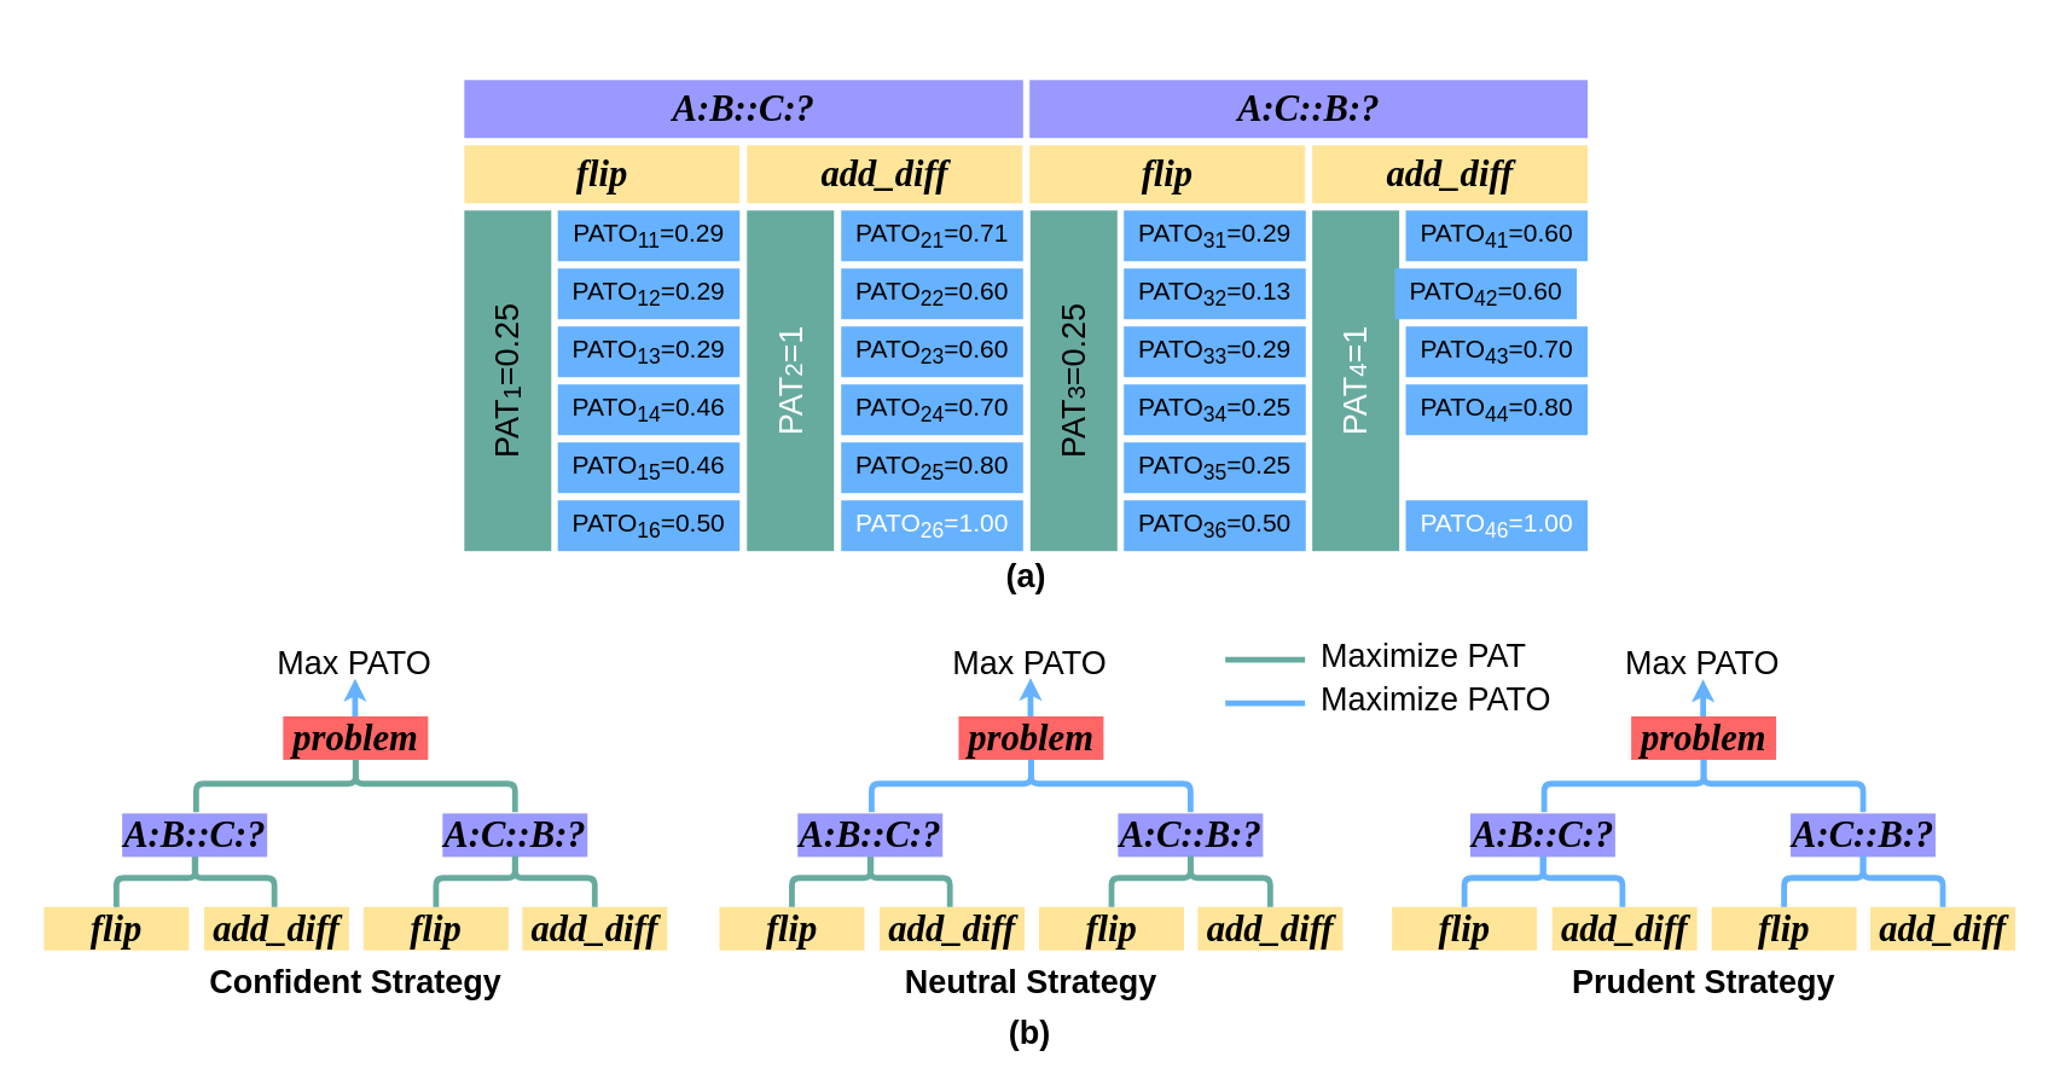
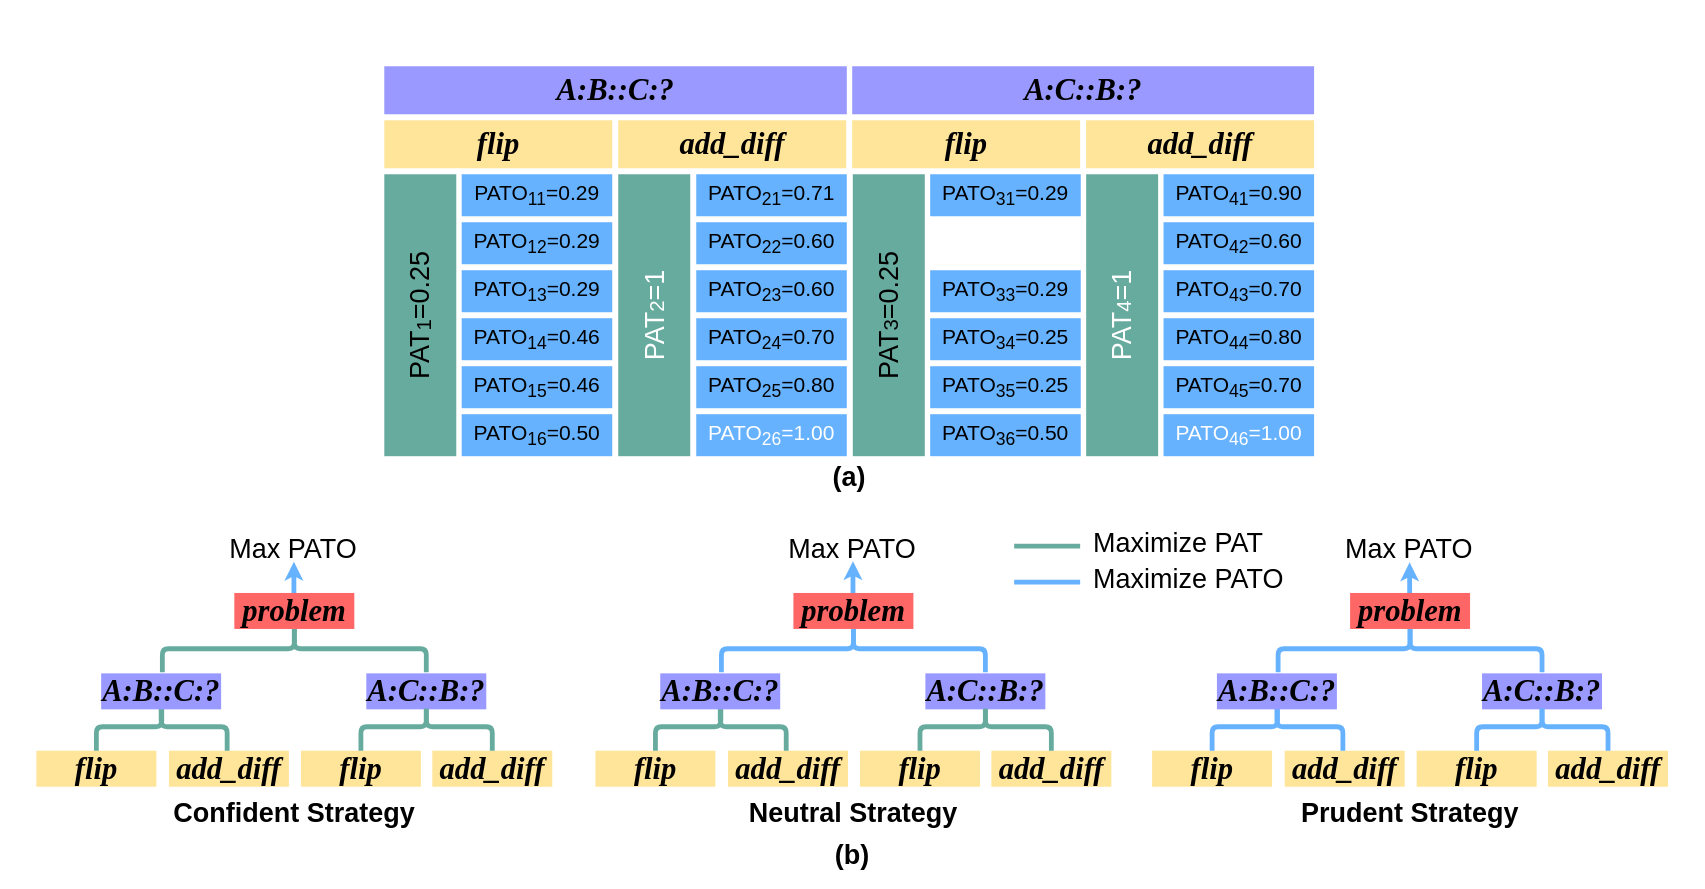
- <mxCell id="87" value="&lt;div&gt;&lt;font style=&quot;font-size: 35px&quot;&gt;PATO&lt;sub&gt;41&lt;/sub&gt;=0.60&lt;/font&gt;&lt;/div&gt;" style="shape=ext;double=1;rounded=0;whiteSpace=wrap;html=1;strokeWidth=1;fillColor=#66B2FF;align=center;strokeColor=none;" parent="58" vertex="1"><mxGeometry x="1299" y="270" width="251" height="70" as="geometry" /></mxCell>
+ <mxCell id="87" value="&lt;div&gt;&lt;font style=&quot;font-size: 35px&quot;&gt;PATO&lt;sub&gt;41&lt;/sub&gt;=0.90&lt;/font&gt;&lt;/div&gt;" style="shape=ext;double=1;rounded=0;whiteSpace=wrap;html=1;strokeWidth=1;fillColor=#66B2FF;align=center;strokeColor=none;" parent="58" vertex="1"><mxGeometry x="1299" y="270" width="251" height="70" as="geometry" /></mxCell>
- <mxCell id="80" value="&lt;div&gt;&lt;font style=&quot;font-size: 35px&quot;&gt;PATO&lt;sub&gt;32&lt;/sub&gt;=0.13&lt;/font&gt;&lt;/div&gt;" style="shape=ext;double=1;rounded=0;whiteSpace=wrap;html=1;strokeWidth=1;fillColor=#66B2FF;align=center;strokeColor=none;" parent="58" vertex="1"><mxGeometry x="910" y="350" width="251" height="70" as="geometry" /></mxCell>
- <mxCell id="88" value="&lt;div&gt;&lt;font style=&quot;font-size: 35px&quot;&gt;PATO&lt;sub&gt;42&lt;/sub&gt;=0.60&lt;/font&gt;&lt;/div&gt;" style="shape=ext;double=1;rounded=0;whiteSpace=wrap;html=1;strokeWidth=1;fillColor=#66B2FF;align=center;strokeColor=none;" parent="58" vertex="1"><mxGeometry x="1284" y="350" width="251" height="70" as="geometry" /></mxCell>
+ <mxCell id="88" value="&lt;div&gt;&lt;font style=&quot;font-size: 35px&quot;&gt;PATO&lt;sub&gt;42&lt;/sub&gt;=0.60&lt;/font&gt;&lt;/div&gt;" style="shape=ext;double=1;rounded=0;whiteSpace=wrap;html=1;strokeWidth=1;fillColor=#66B2FF;align=center;strokeColor=none;" parent="58" vertex="1"><mxGeometry x="1299" y="350" width="251" height="70" as="geometry" /></mxCell>
+ <mxCell id="91" value="&lt;div&gt;&lt;font style=&quot;font-size: 35px&quot;&gt;PATO&lt;sub&gt;45&lt;/sub&gt;=0.70&lt;/font&gt;&lt;/div&gt;" style="shape=ext;double=1;rounded=0;whiteSpace=wrap;html=1;strokeWidth=1;fillColor=#66B2FF;align=center;strokeColor=none;" parent="58" vertex="1"><mxGeometry x="1299" y="590" width="251" height="70" as="geometry" /></mxCell>
